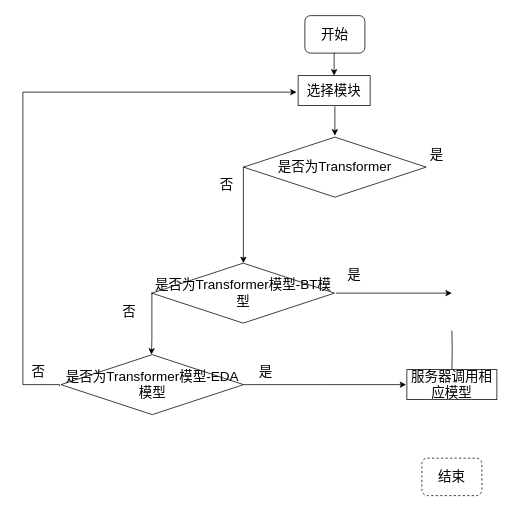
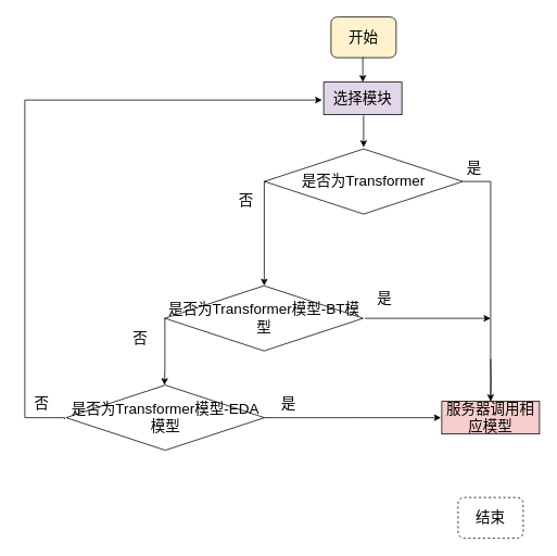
- <mxCell id="2" value="&lt;font style=&quot;font-size: 18px&quot;&gt;开始&lt;/font&gt;" style="rounded=1;whiteSpace=wrap;html=1;" vertex="1" parent="1"><mxGeometry x="406" y="20" width="80" height="50" as="geometry" /></mxCell>
+ <mxCell id="2" value="&lt;font style=&quot;font-size: 18px&quot;&gt;开始&lt;/font&gt;" style="rounded=1;whiteSpace=wrap;html=1;fillColor=#fff2cc;" vertex="1" parent="1"><mxGeometry x="406" y="20" width="80" height="50" as="geometry" /></mxCell>
- <mxCell id="4" value="选择模块" style="rounded=0;whiteSpace=wrap;html=1;fontSize=18;" vertex="1" parent="1"><mxGeometry x="397" y="100" width="96" height="40" as="geometry" /></mxCell>
+ <mxCell id="4" value="选择模块" style="rounded=0;whiteSpace=wrap;html=1;fontSize=18;fillColor=#e1d5e7;" vertex="1" parent="1"><mxGeometry x="397" y="100" width="96" height="40" as="geometry" /></mxCell>
+ <mxCell id="6" value="" style="endArrow=classic;html=1;rounded=0;fontSize=18;edgeStyle=orthogonalEdgeStyle;exitX=1;exitY=0.5;exitDx=0;exitDy=0;entryX=0.5;entryY=0;entryDx=0;entryDy=0;" edge="1" parent="1" source="5" target="18"><mxGeometry width="50" height="50" relative="1" as="geometry"><mxPoint x="572" y="280" as="sourcePoint" /><mxPoint x="602" y="310" as="targetPoint" /><Array as="points"><mxPoint x="602" y="222" /></Array></mxGeometry></mxCell>
- <mxCell id="18" value="&lt;span style=&quot;font-size: 18px&quot;&gt;服务器调用相应模型&lt;/span&gt;" style="rounded=0;whiteSpace=wrap;html=1;" vertex="1" parent="1"><mxGeometry x="542" y="492" width="120" height="40" as="geometry" /></mxCell>
+ <mxCell id="18" value="&lt;span style=&quot;font-size: 18px&quot;&gt;服务器调用相应模型&lt;/span&gt;" style="rounded=0;whiteSpace=wrap;html=1;fillColor=#f8cecc;" vertex="1" parent="1"><mxGeometry x="542" y="492" width="120" height="40" as="geometry" /></mxCell>
